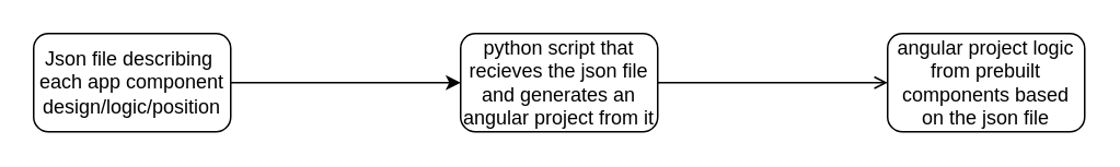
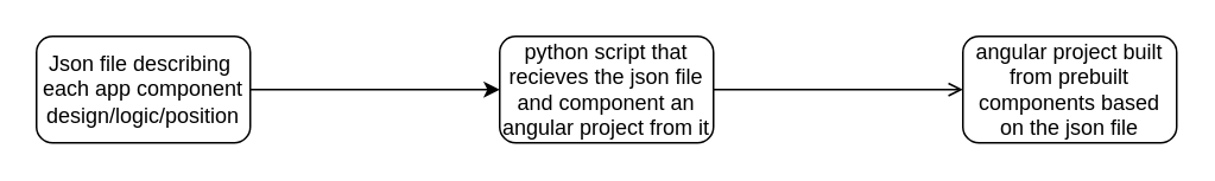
- <mxCell id="5" value="python script that recieves the json file and generates an angular project from it" style="rounded=1;whiteSpace=wrap;html=1;" vertex="1" parent="1"><mxGeometry x="280" y="20" width="120" height="60" as="geometry" /></mxCell>
+ <mxCell id="5" value="python script that recieves the json file and component an angular project from it" style="rounded=1;whiteSpace=wrap;html=1;" vertex="1" parent="1"><mxGeometry x="280" y="20" width="120" height="60" as="geometry" /></mxCell>
- <mxCell id="6" value="angular project logic from prebuilt components based on the json file" style="rounded=1;whiteSpace=wrap;html=1;" vertex="1" parent="1"><mxGeometry x="540" y="20" width="120" height="60" as="geometry" /></mxCell>
+ <mxCell id="6" value="angular project built from prebuilt components based on the json file" style="rounded=1;whiteSpace=wrap;html=1;" vertex="1" parent="1"><mxGeometry x="540" y="20" width="120" height="60" as="geometry" /></mxCell>
